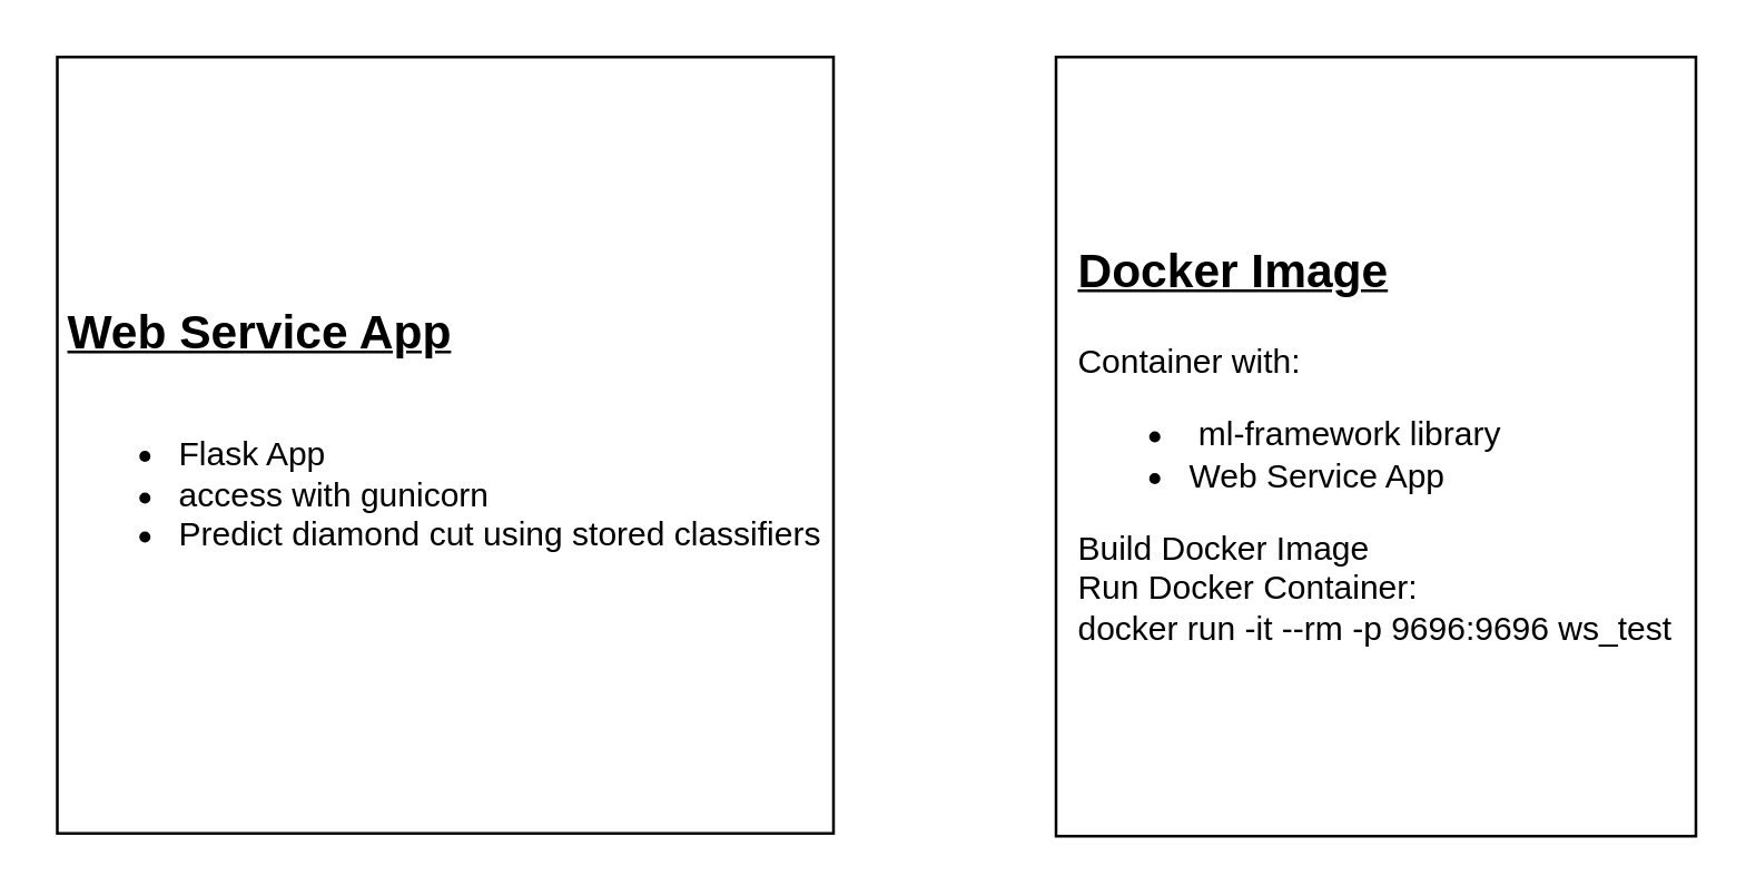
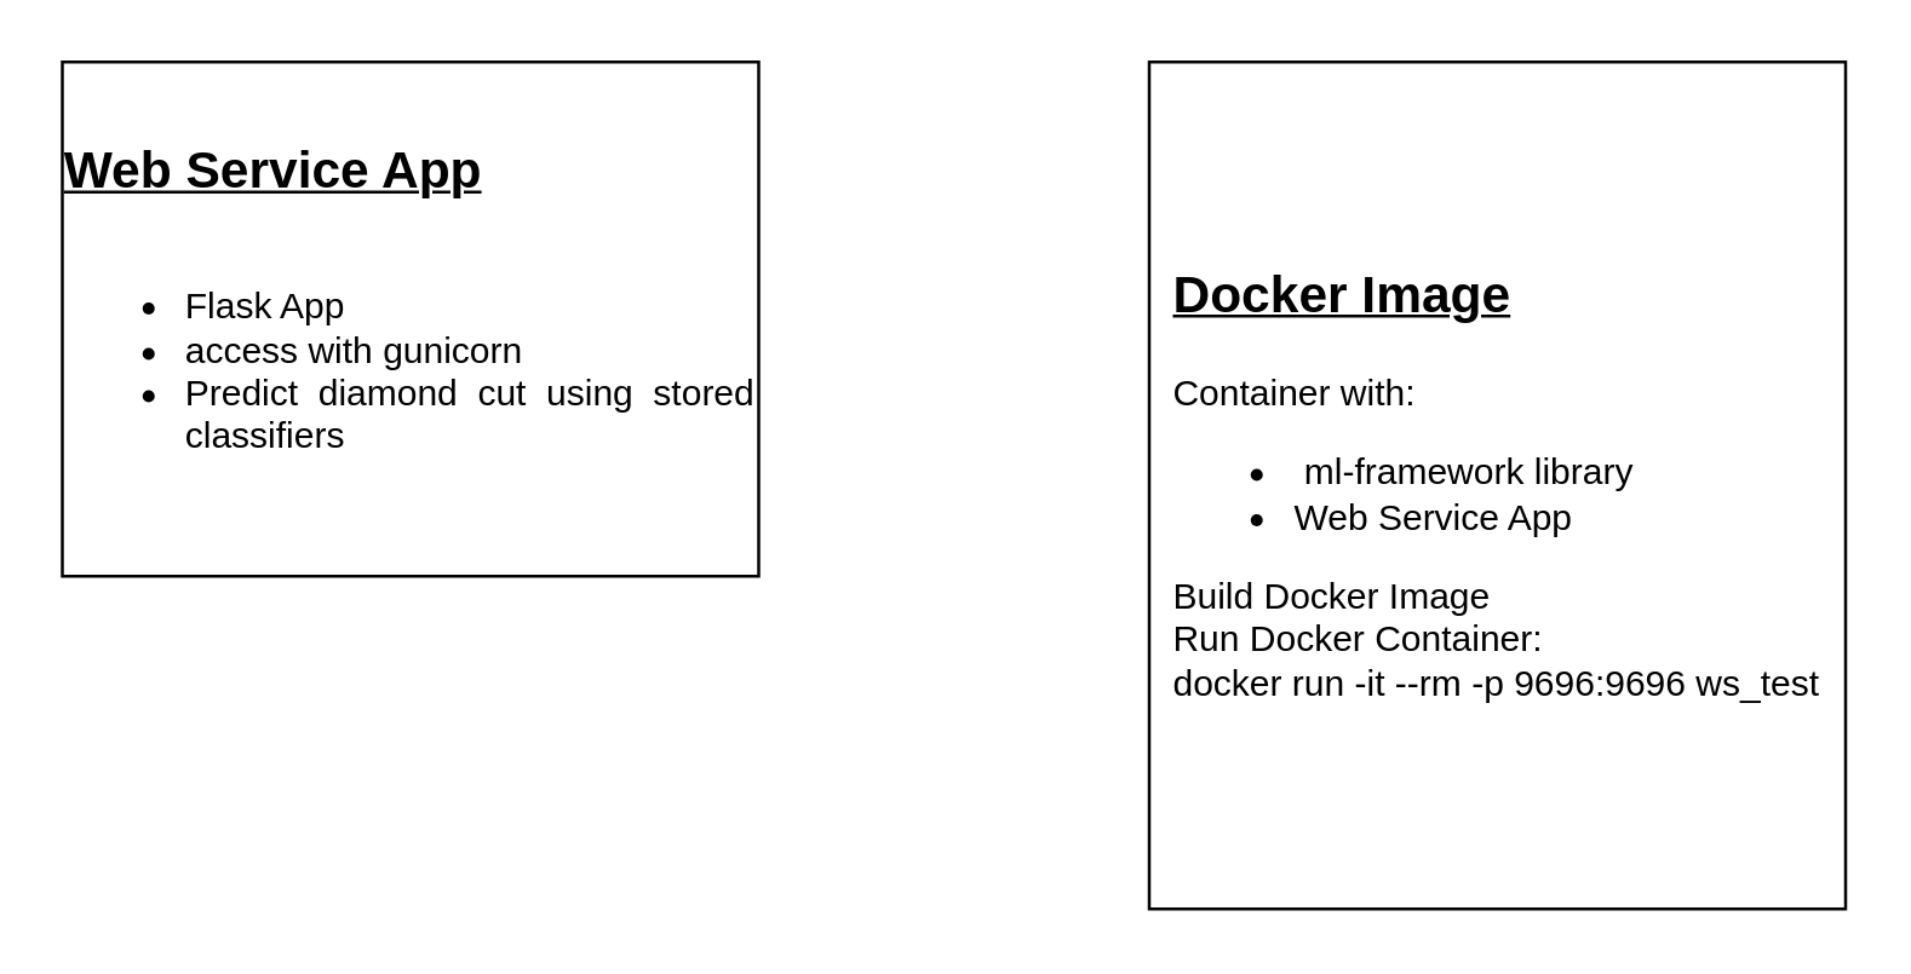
- <mxCell id="2" value="&lt;div align=&quot;justify&quot;&gt;&lt;b&gt;&lt;u&gt;&lt;font style=&quot;font-size: 17px;&quot;&gt;Web Service App&lt;/font&gt;&lt;/u&gt;&lt;/b&gt;&lt;br&gt;&amp;nbsp;&lt;br&gt;&lt;/div&gt;&lt;div align=&quot;justify&quot;&gt;&lt;ul&gt;&lt;li&gt;Flask App&lt;/li&gt;&lt;li&gt;access with gunicorn&lt;/li&gt;&lt;li&gt;Predict diamond cut using stored classifiers&lt;br&gt;&lt;/li&gt;&lt;/ul&gt;&lt;/div&gt;" style="whiteSpace=wrap;html=1;aspect=fixed;" vertex="1" parent="1"><mxGeometry x="20" y="20" width="279" height="279" as="geometry" /></mxCell>
+ <mxCell id="2" value="&lt;div align=&quot;justify&quot;&gt;&lt;b&gt;&lt;u&gt;&lt;font style=&quot;font-size: 17px;&quot;&gt;Web Service App&lt;/font&gt;&lt;/u&gt;&lt;/b&gt;&lt;br&gt;&amp;nbsp;&lt;br&gt;&lt;/div&gt;&lt;div align=&quot;justify&quot;&gt;&lt;ul&gt;&lt;li&gt;Flask App&lt;/li&gt;&lt;li&gt;access with gunicorn&lt;/li&gt;&lt;li&gt;Predict diamond cut using stored classifiers&lt;br&gt;&lt;/li&gt;&lt;/ul&gt;&lt;/div&gt;" style="whiteSpace=wrap;html=1;aspect=fixed;" vertex="1" parent="1"><mxGeometry x="20" y="20" width="230" height="170" as="geometry" /></mxCell>
